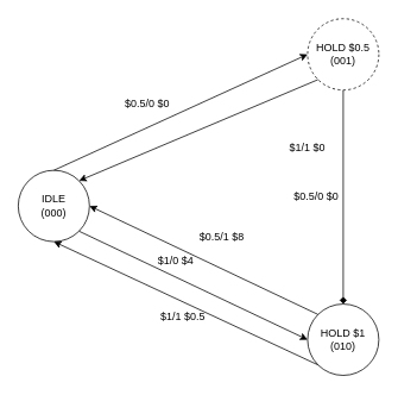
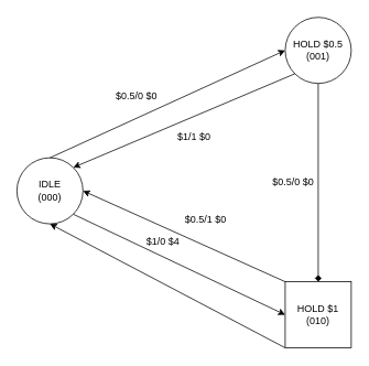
- <mxCell id="5" value="HOLD $0.5&lt;div&gt;(001)&lt;/div&gt;" style="ellipse;whiteSpace=wrap;html=1;aspect=fixed;dashed=1;" vertex="1" parent="1"><mxGeometry x="345" y="20" width="80" height="80" as="geometry" /></mxCell>
+ <mxCell id="5" value="HOLD $0.5&lt;div&gt;(001)&lt;/div&gt;" style="ellipse;whiteSpace=wrap;html=1;aspect=fixed;" vertex="1" parent="1"><mxGeometry x="345" y="20" width="80" height="80" as="geometry" /></mxCell>
- <mxCell id="12" value="$1/1 $0" style="text;html=1;align=center;verticalAlign=middle;whiteSpace=wrap;rounded=0;" vertex="1" parent="1"><mxGeometry x="315" y="150" width="60" height="30" as="geometry" /></mxCell>
+ <mxCell id="12" value="$1/1 $0" style="text;html=1;align=center;verticalAlign=middle;whiteSpace=wrap;rounded=0;" vertex="1" parent="1"><mxGeometry x="205" y="150" width="60" height="30" as="geometry" /></mxCell>
- <mxCell id="13" value="$0.5/1 $8" style="text;html=1;align=center;verticalAlign=middle;whiteSpace=wrap;rounded=0;" vertex="1" parent="1"><mxGeometry x="219" y="250" width="60" height="30" as="geometry" /></mxCell>
+ <mxCell id="13" value="$0.5/1 $0" style="text;html=1;align=center;verticalAlign=middle;whiteSpace=wrap;rounded=0;" vertex="1" parent="1"><mxGeometry x="219" y="250" width="60" height="30" as="geometry" /></mxCell>
- <mxCell id="15" value="$1/1 $0.5" style="text;html=1;align=center;verticalAlign=middle;whiteSpace=wrap;rounded=0;" vertex="1" parent="1"><mxGeometry x="175" y="340" width="60" height="30" as="geometry" /></mxCell>
- <mxCell id="3" value="HOLD $1&lt;div&gt;(010)&lt;/div&gt;" style="ellipse;whiteSpace=wrap;html=1;aspect=fixed;" vertex="1" parent="1"><mxGeometry x="345" y="340" width="80" height="80" as="geometry" /></mxCell>
+ <mxCell id="3" value="HOLD $1&lt;div&gt;(010)&lt;/div&gt;" style="whiteSpace=wrap;html=1;aspect=fixed;rounded=0;" vertex="1" parent="1"><mxGeometry x="345" y="340" width="80" height="80" as="geometry" /></mxCell>
